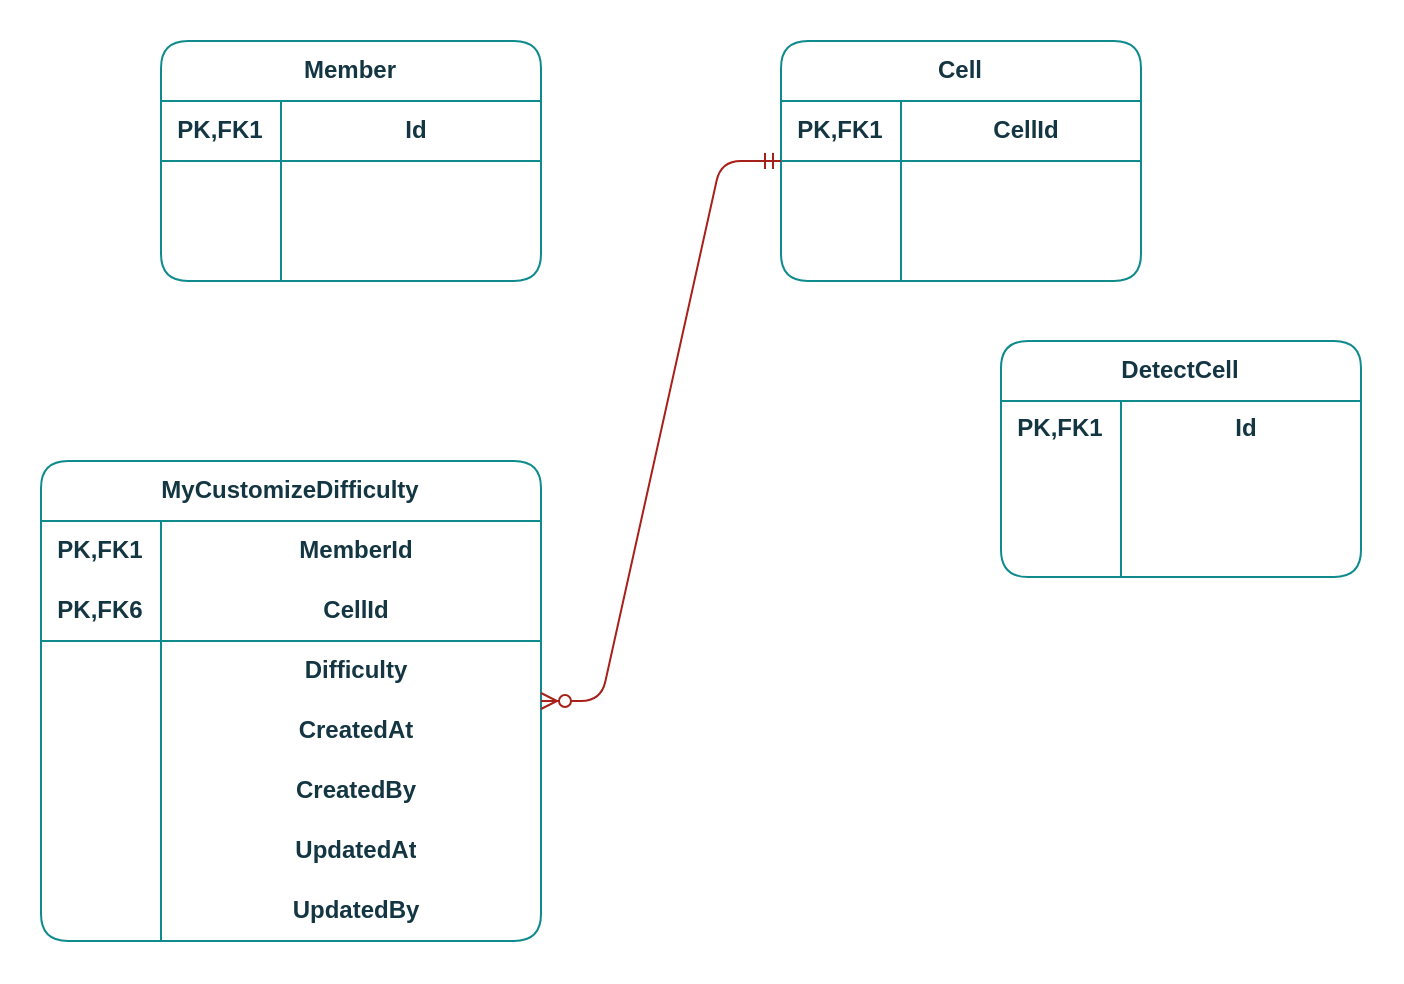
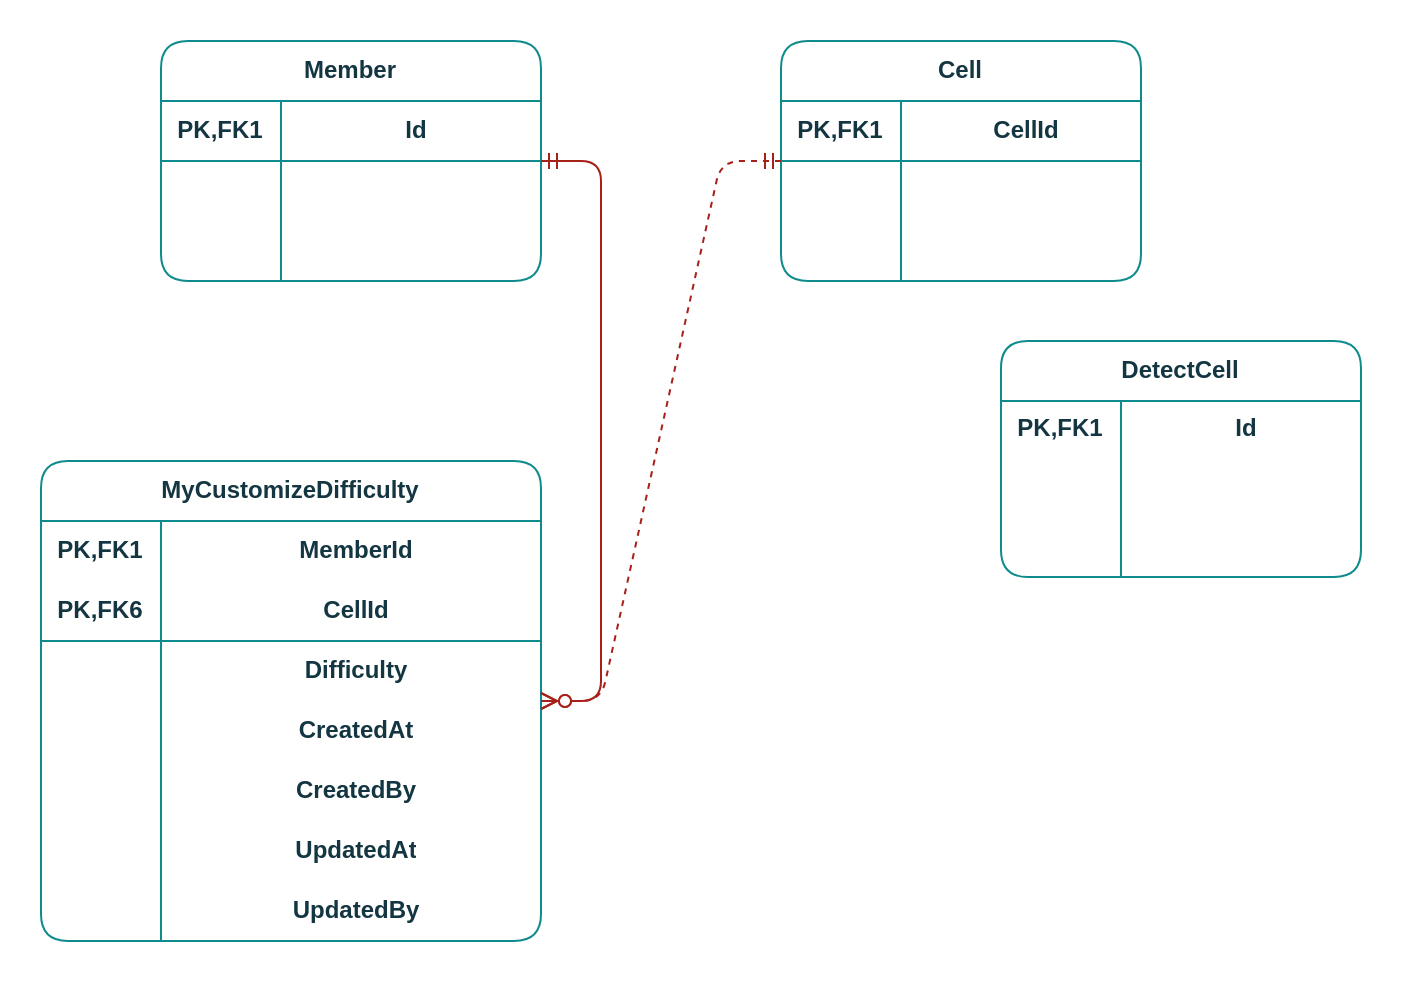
+ <mxCell id="54" value="" style="edgeStyle=entityRelationEdgeStyle;fontSize=12;html=1;endArrow=ERzeroToMany;startArrow=ERmandOne;rounded=1;fontFamily=Helvetica;fontColor=default;fontStyle=1;labelBackgroundColor=none;strokeColor=#A8201A;" edge="1" parent="1" source="2" target="32"><mxGeometry width="100" height="100" relative="1" as="geometry"><mxPoint x="290" y="540" as="sourcePoint" /><mxPoint x="390" y="440" as="targetPoint" /></mxGeometry></mxCell>
- <mxCell id="55" value="" style="edgeStyle=entityRelationEdgeStyle;fontSize=12;html=1;endArrow=ERzeroToMany;startArrow=ERmandOne;rounded=1;fontFamily=Helvetica;fontColor=default;fontStyle=1;labelBackgroundColor=none;strokeColor=#A8201A;" edge="1" parent="1" source="12" target="32"><mxGeometry width="100" height="100" relative="1" as="geometry"><mxPoint x="370" y="540" as="sourcePoint" /><mxPoint x="230" y="691" as="targetPoint" /></mxGeometry></mxCell>
+ <mxCell id="55" value="" style="edgeStyle=entityRelationEdgeStyle;fontSize=12;html=1;endArrow=ERzeroToMany;startArrow=ERmandOne;rounded=1;fontFamily=Helvetica;fontColor=default;fontStyle=1;labelBackgroundColor=none;strokeColor=#A8201A;dashed=1;" edge="1" parent="1" source="12" target="32"><mxGeometry width="100" height="100" relative="1" as="geometry"><mxPoint x="370" y="540" as="sourcePoint" /><mxPoint x="230" y="691" as="targetPoint" /></mxGeometry></mxCell>
